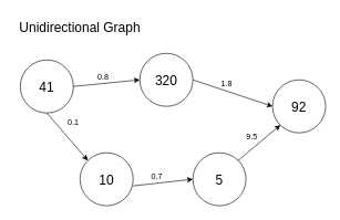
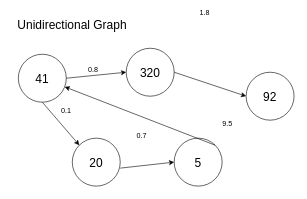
- <mxCell id="15" value="1.8" style="text;html=1;strokeColor=none;fillColor=none;align=center;verticalAlign=middle;whiteSpace=wrap;rounded=0;" vertex="1" parent="1"><mxGeometry x="311" y="111" width="60" height="30" as="geometry" /></mxCell>
+ <mxCell id="15" value="1.8" style="text;html=1;strokeColor=none;fillColor=none;align=center;verticalAlign=middle;whiteSpace=wrap;rounded=0;" vertex="1" parent="1"><mxGeometry x="311" y="6" width="60" height="30" as="geometry" /></mxCell>
- <mxCell id="10" value="" style="endArrow=classic;startArrow=none;html=1;rounded=0;exitX=1;exitY=0;exitDx=0;exitDy=0;entryX=0;entryY=1;entryDx=0;entryDy=0;startFill=0;strokeColor=default;" edge="1" parent="1" source="7" target="5"><mxGeometry width="50" height="50" relative="1" as="geometry"><mxPoint x="370" y="250" as="sourcePoint" /><mxPoint x="420" y="200" as="targetPoint" /></mxGeometry></mxCell>
+ <mxCell id="10" value="" style="endArrow=classic;startArrow=none;html=1;rounded=0;exitX=1;exitY=0;exitDx=0;exitDy=0;startFill=0;strokeColor=default;" edge="1" parent="1" source="7" target="2"><mxGeometry width="50" height="50" relative="1" as="geometry"><mxPoint x="370" y="250" as="sourcePoint" /><mxPoint x="420" y="200" as="targetPoint" /></mxGeometry></mxCell>
- <mxCell id="17" value="0.7" style="text;html=1;strokeColor=none;fillColor=none;align=center;verticalAlign=middle;whiteSpace=wrap;rounded=0;" vertex="1" parent="1"><mxGeometry x="206" y="251" width="60" height="30" as="geometry" /></mxCell>
+ <mxCell id="17" value="0.7" style="text;html=1;strokeColor=none;fillColor=none;align=center;verticalAlign=middle;whiteSpace=wrap;rounded=0;" vertex="1" parent="1"><mxGeometry x="206" y="211" width="60" height="30" as="geometry" /></mxCell>
- <mxCell id="6" value="&lt;font style=&quot;font-size: 20px;&quot;&gt;10&lt;/font&gt;" style="ellipse;whiteSpace=wrap;html=1;aspect=fixed;" vertex="1" parent="1"><mxGeometry x="120" y="230" width="80" height="80" as="geometry" /></mxCell>
+ <mxCell id="6" value="&lt;font style=&quot;font-size: 20px;&quot;&gt;20&lt;/font&gt;" style="ellipse;whiteSpace=wrap;html=1;aspect=fixed;" vertex="1" parent="1"><mxGeometry x="120" y="230" width="80" height="80" as="geometry" /></mxCell>
